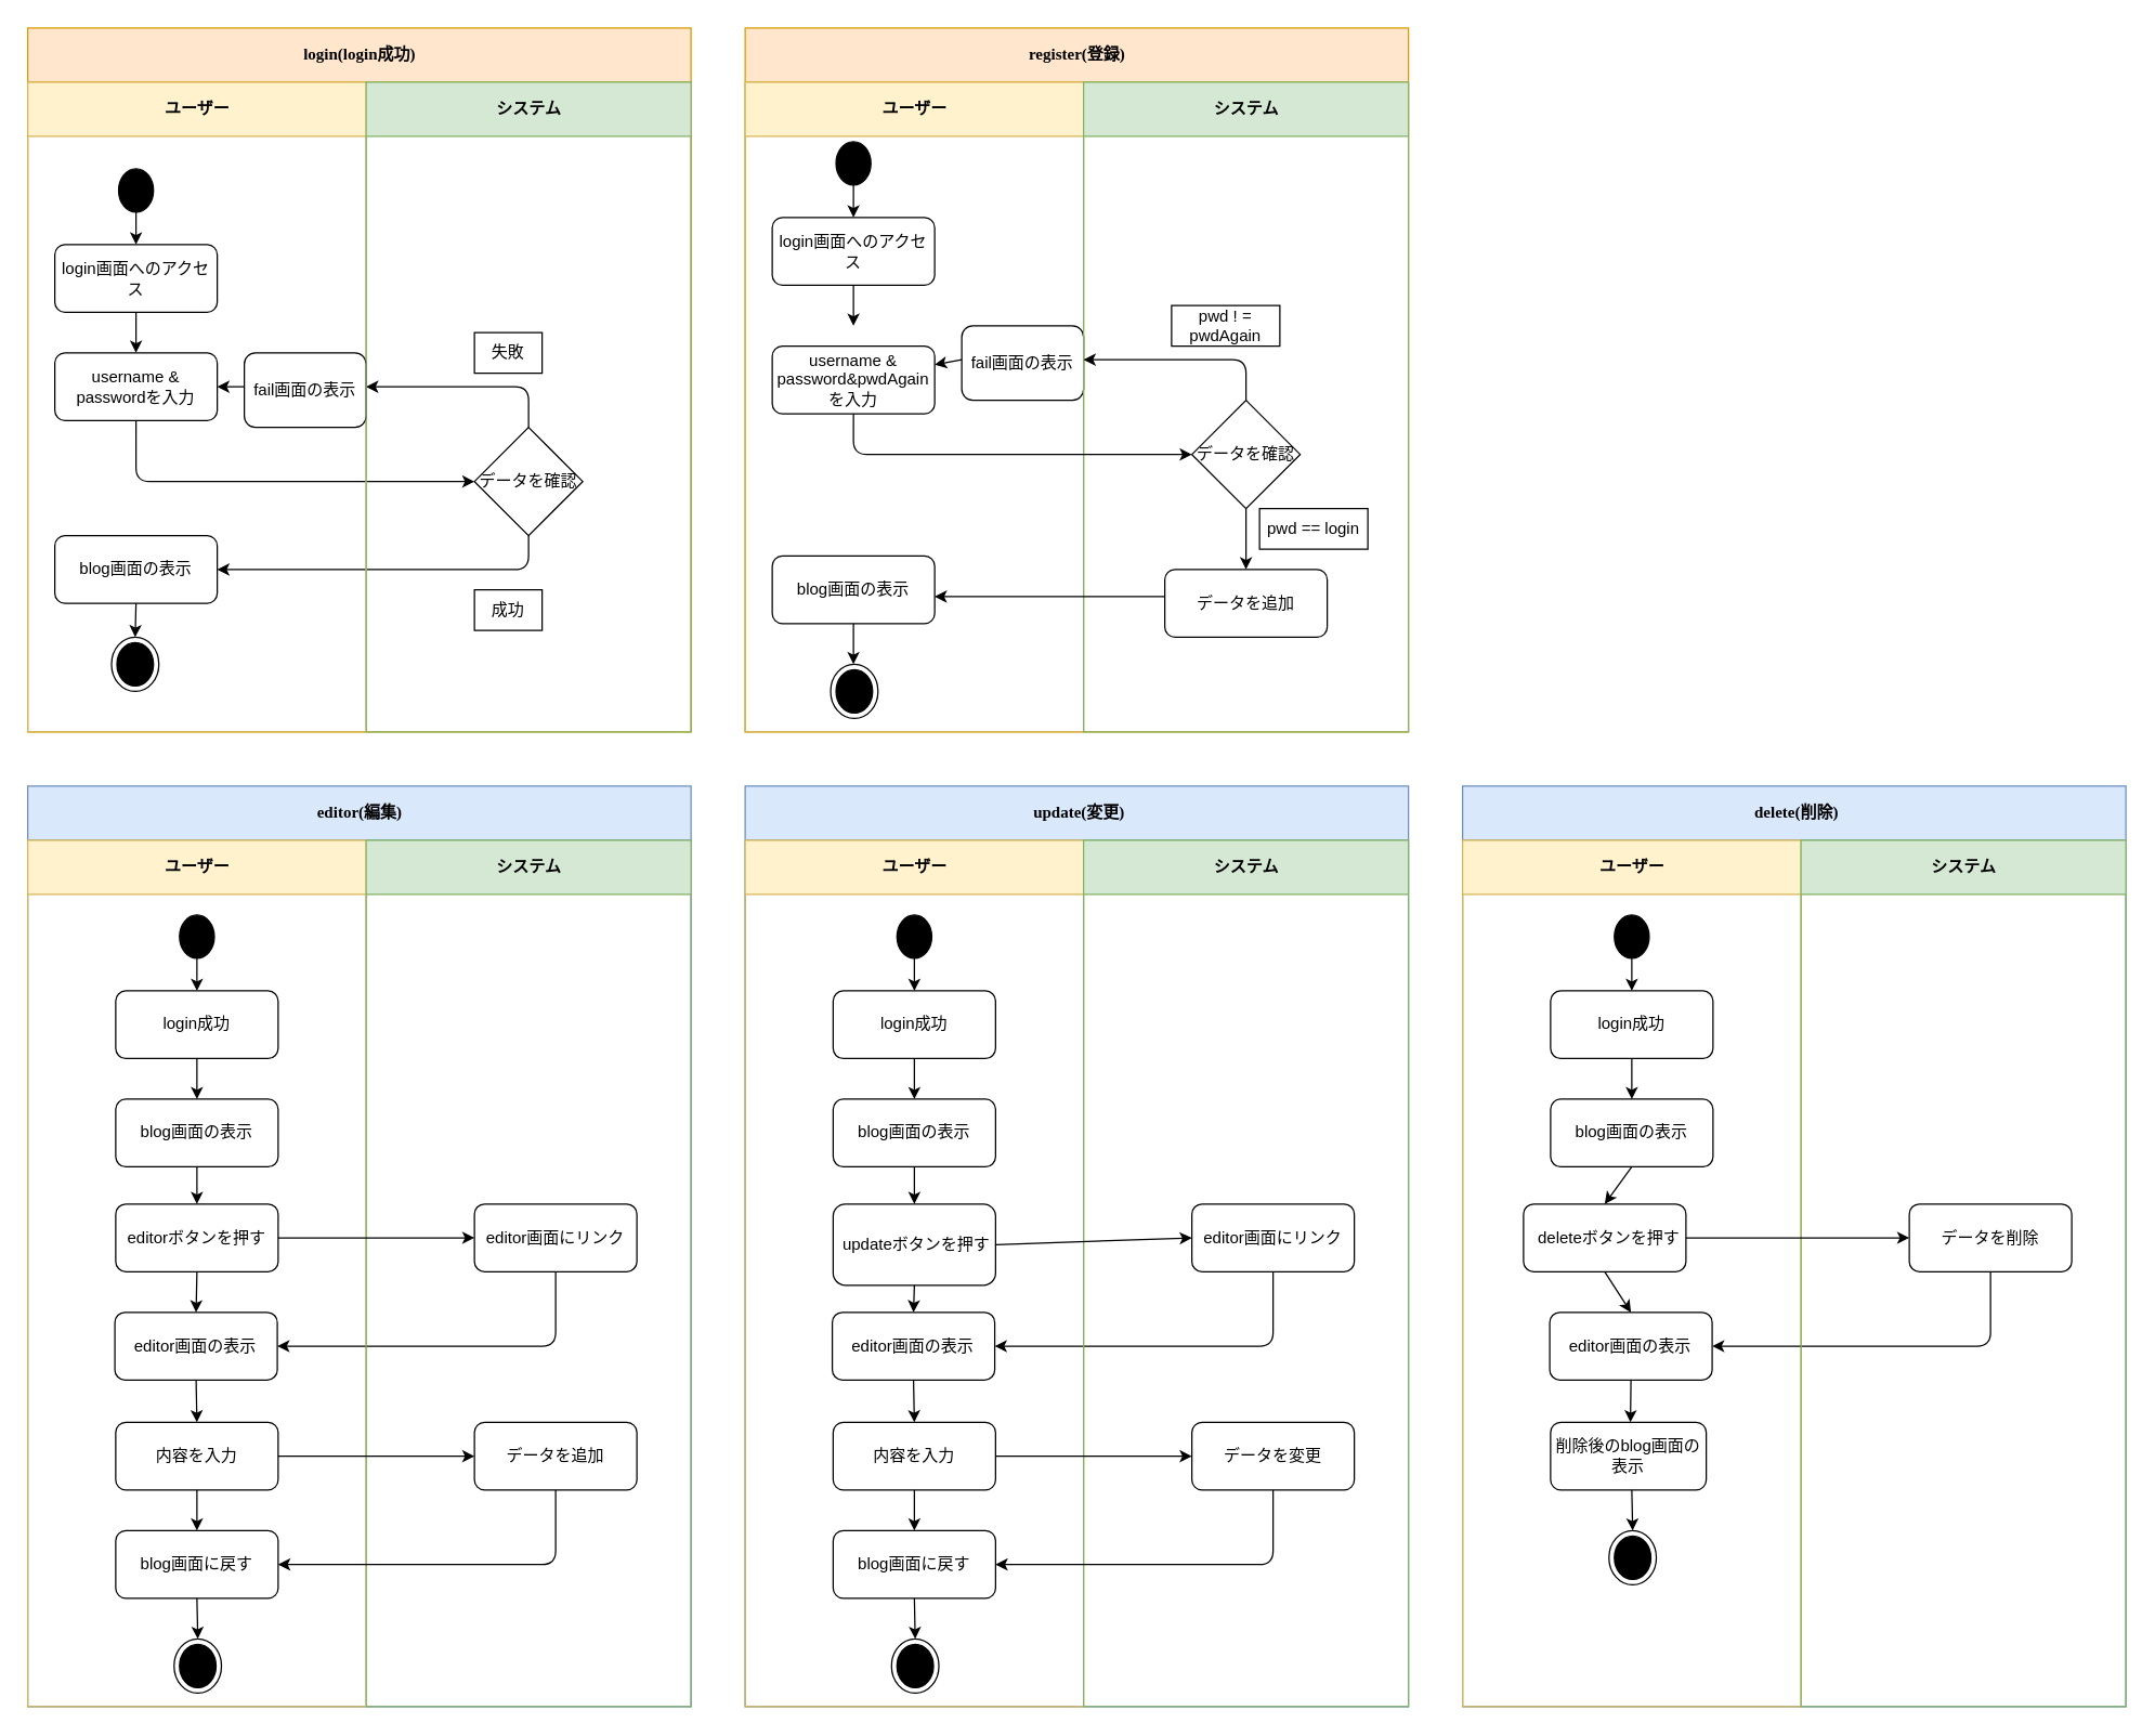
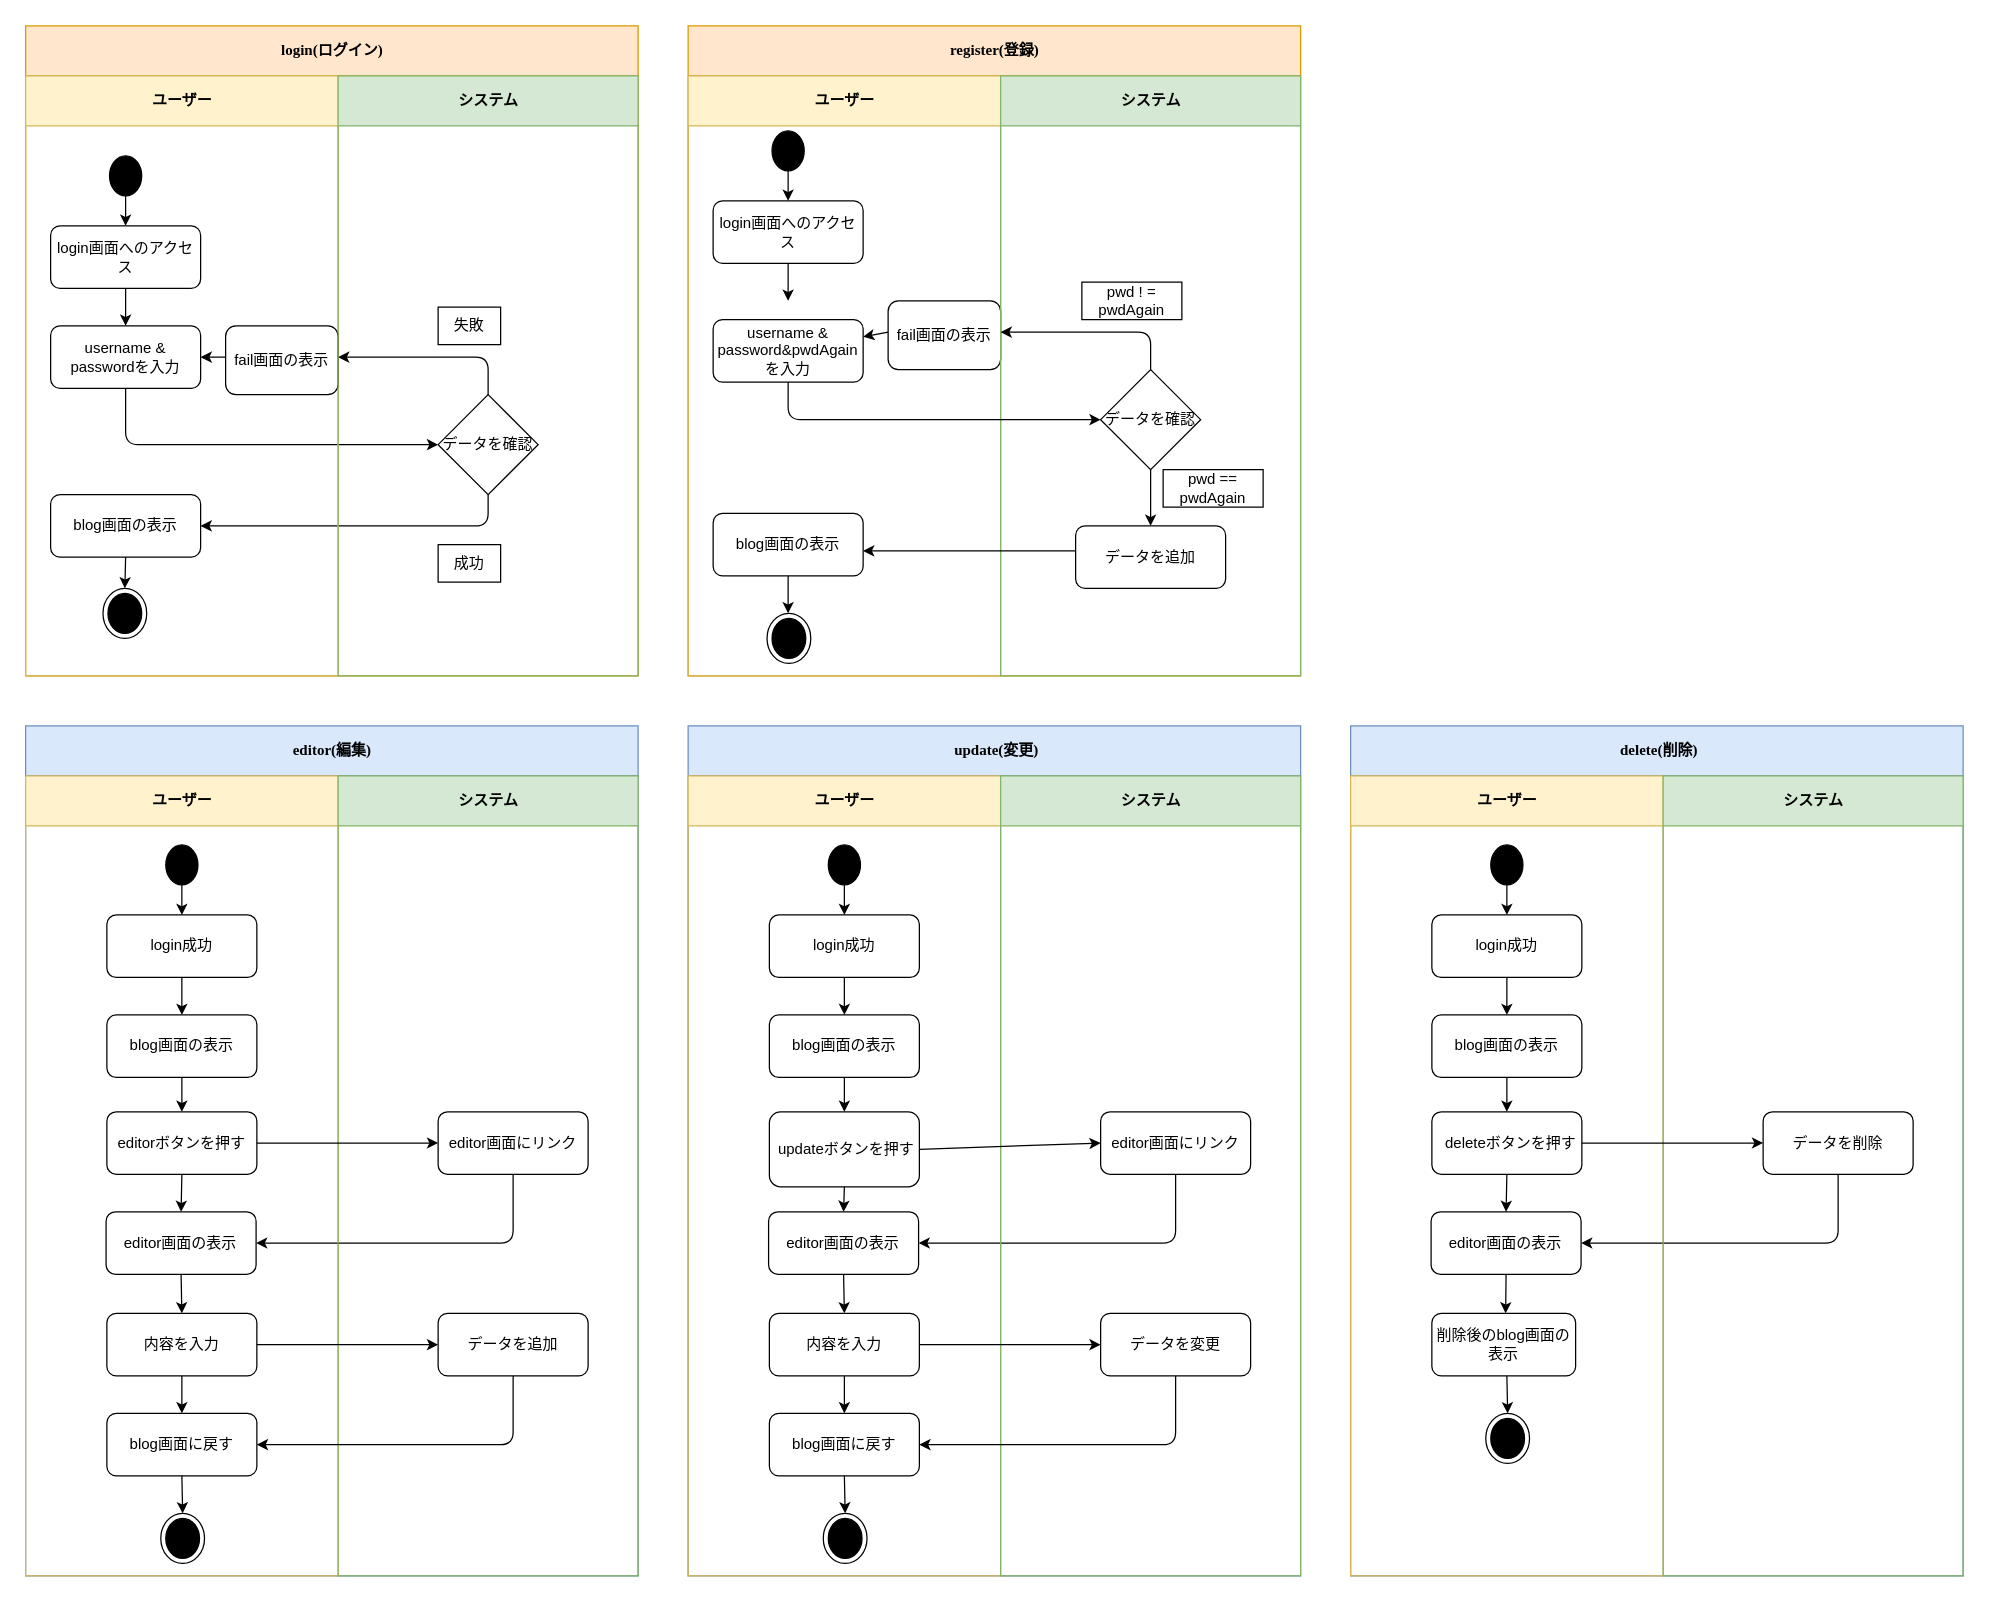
- <mxCell id="2" value="login(login成功)" style="swimlane;html=1;childLayout=stackLayout;startSize=40;rounded=0;shadow=0;comic=0;labelBackgroundColor=none;strokeWidth=1;fontFamily=Verdana;fontSize=12;align=center;fillColor=#ffe6cc;strokeColor=#d79b00;" parent="1" vertex="1"><mxGeometry x="20" width="490" height="520" as="geometry" y="20" /></mxCell>
+ <mxCell id="2" value="login(ログイン)" style="swimlane;html=1;childLayout=stackLayout;startSize=40;rounded=0;shadow=0;comic=0;labelBackgroundColor=none;strokeWidth=1;fontFamily=Verdana;fontSize=12;align=center;fillColor=#ffe6cc;strokeColor=#d79b00;" parent="1" vertex="1"><mxGeometry x="20" width="490" height="520" as="geometry" y="20" /></mxCell>
- <mxCell id="102" value="pwd == login" style="rounded=0;whiteSpace=wrap;html=1;sketch=0;strokeColor=#000000;" parent="99" vertex="1"><mxGeometry x="130" y="315" width="80" height="30" as="geometry" /></mxCell>
+ <mxCell id="102" value="pwd == pwdAgain" style="rounded=0;whiteSpace=wrap;html=1;sketch=0;strokeColor=#000000;" parent="99" vertex="1"><mxGeometry x="130" y="315" width="80" height="30" as="geometry" /></mxCell>
- <mxCell id="76" value="&amp;nbsp; deleteボタンを押す" style="rounded=1;whiteSpace=wrap;html=1;sketch=0;" parent="70" vertex="1"><mxGeometry x="45" y="268.75" width="120" height="50" as="geometry" /></mxCell>
+ <mxCell id="76" value="&amp;nbsp; deleteボタンを押す" style="rounded=1;whiteSpace=wrap;html=1;sketch=0;" parent="70" vertex="1"><mxGeometry x="65.0" y="268.75" width="120" height="50" as="geometry" /></mxCell>
